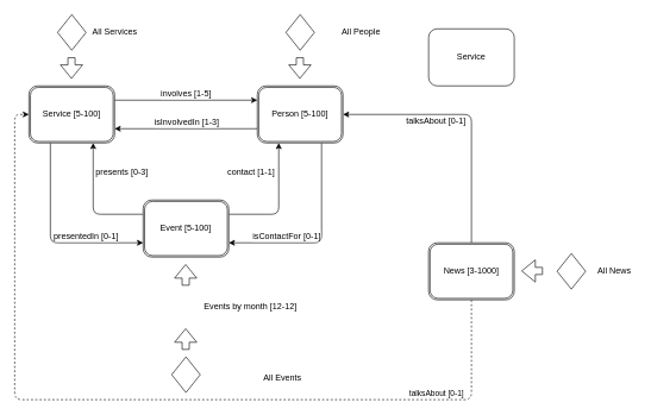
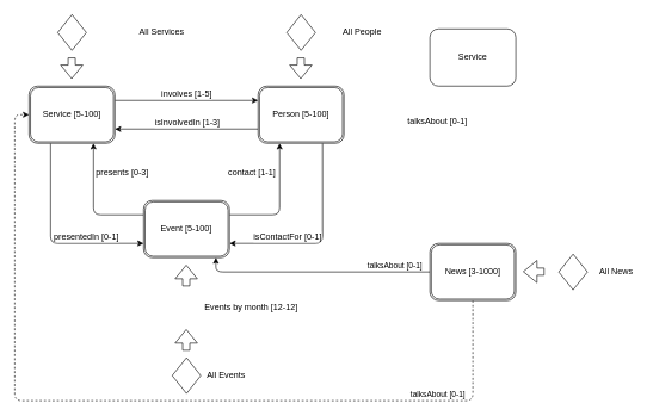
- <mxCell id="21" value="All Services" style="text;html=1;align=center;verticalAlign=middle;resizable=0;points=[];autosize=1;" parent="1" vertex="1"><mxGeometry x="120" y="35" width="80" height="20" as="geometry" /></mxCell>
+ <mxCell id="21" value="All Services" style="text;html=1;align=center;verticalAlign=middle;resizable=0;points=[];autosize=1;" parent="1" vertex="1"><mxGeometry x="185" y="35" width="80" height="20" as="geometry" /></mxCell>
- <mxCell id="30" style="edgeStyle=orthogonalEdgeStyle;rounded=1;orthogonalLoop=1;jettySize=auto;html=1;exitX=0.5;exitY=0;exitDx=0;exitDy=0;entryX=1;entryY=0.5;entryDx=0;entryDy=0;" parent="1" source="35" target="11" edge="1"><mxGeometry relative="1" as="geometry"><Array as="points"><mxPoint x="660" y="160" /></Array></mxGeometry></mxCell>
+ <mxCell id="33" style="edgeStyle=orthogonalEdgeStyle;rounded=1;orthogonalLoop=1;jettySize=auto;html=1;exitX=0;exitY=0.5;exitDx=0;exitDy=0;entryX=0.842;entryY=1;entryDx=0;entryDy=0;entryPerimeter=0;" parent="1" source="35" target="16" edge="1"><mxGeometry relative="1" as="geometry"><Array as="points"><mxPoint x="600" y="380" /><mxPoint x="301" y="380" /></Array></mxGeometry></mxCell>
+ <mxCell id="34" value="talksAbout [0-1]" style="edgeLabel;html=1;align=center;verticalAlign=middle;resizable=0;points=[];" parent="33" vertex="1" connectable="0"><mxGeometry x="-0.717" relative="1" as="geometry"><mxPoint x="-5" y="-10" as="offset" /></mxGeometry></mxCell>
- <mxCell id="29" value="All Events" style="text;html=1;align=center;verticalAlign=middle;resizable=0;points=[];autosize=1;" parent="1" vertex="1"><mxGeometry x="360" y="520" width="70" height="20" as="geometry" /></mxCell>
+ <mxCell id="29" value="All Events" style="text;html=1;align=center;verticalAlign=middle;resizable=0;points=[];autosize=1;" parent="1" vertex="1"><mxGeometry x="280" y="515" width="70" height="20" as="geometry" /></mxCell>
